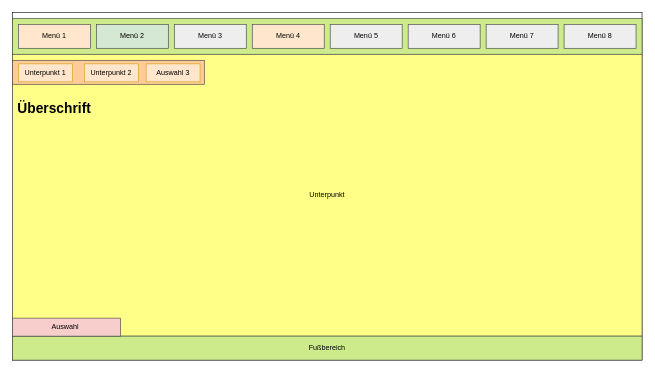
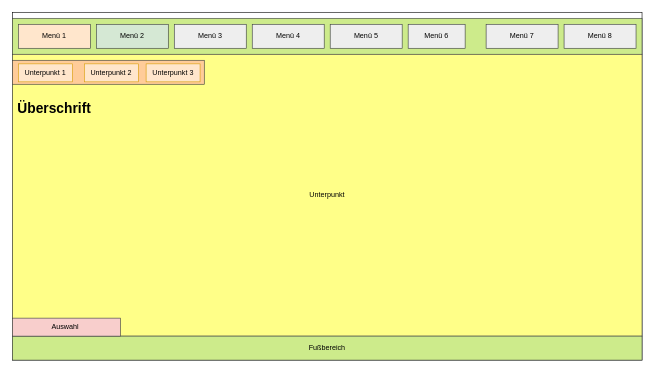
- <mxCell id="8" value="&lt;span&gt;Menü 4&lt;/span&gt;" style="rounded=0;whiteSpace=wrap;html=1;fillColor=#ffe6cc;strokeColor=#36393d;" vertex="1" parent="1"><mxGeometry x="420" y="40" width="120" height="40" as="geometry" /></mxCell>
+ <mxCell id="8" value="&lt;span&gt;Menü 4&lt;/span&gt;" style="rounded=0;whiteSpace=wrap;html=1;fillColor=#eeeeee;strokeColor=#36393d;" vertex="1" parent="1"><mxGeometry x="420" y="40" width="120" height="40" as="geometry" /></mxCell>
- <mxCell id="6" value="&lt;span&gt;Menü 6&lt;/span&gt;" style="rounded=0;whiteSpace=wrap;html=1;fillColor=#eeeeee;strokeColor=#36393d;" vertex="1" parent="1"><mxGeometry x="680" y="40" width="120" height="40" as="geometry" /></mxCell>
+ <mxCell id="6" value="&lt;span&gt;Menü 6&lt;/span&gt;" style="rounded=0;whiteSpace=wrap;html=1;fillColor=#eeeeee;strokeColor=#36393d;" vertex="1" parent="1"><mxGeometry x="680" y="40" width="95" height="40" as="geometry" /></mxCell>
- <mxCell id="16" value="&lt;span&gt;Auswahl 3&lt;/span&gt;" style="rounded=0;whiteSpace=wrap;html=1;fillColor=#ffe6cc;strokeColor=#d79b00;" vertex="1" parent="1"><mxGeometry x="243" y="106" width="90" height="30" as="geometry" /></mxCell>
+ <mxCell id="16" value="&lt;span&gt;Unterpunkt 3&lt;/span&gt;" style="rounded=0;whiteSpace=wrap;html=1;fillColor=#ffe6cc;strokeColor=#d79b00;" vertex="1" parent="1"><mxGeometry x="243" y="106" width="90" height="30" as="geometry" /></mxCell>
